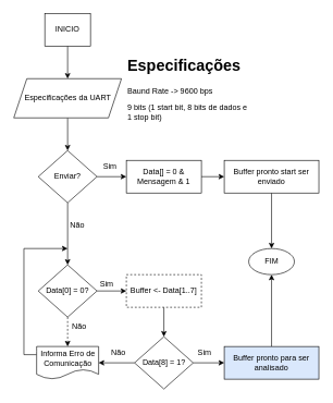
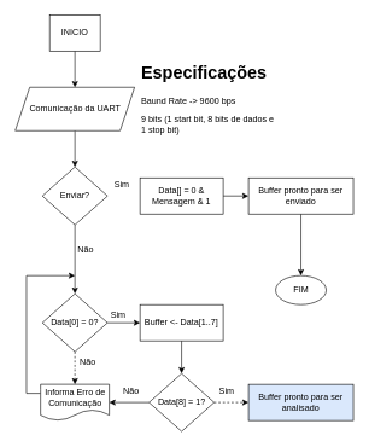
- <mxCell id="5" value="Especificações da UART" style="shape=parallelogram;perimeter=parallelogramPerimeter;whiteSpace=wrap;html=1;fixedSize=1;" vertex="1" parent="1"><mxGeometry x="20.5" y="120" width="165" height="60" as="geometry" /></mxCell>
+ <mxCell id="5" value="Comunicação da UART" style="shape=parallelogram;perimeter=parallelogramPerimeter;whiteSpace=wrap;html=1;fixedSize=1;" vertex="1" parent="1"><mxGeometry x="20.5" y="120" width="165" height="60" as="geometry" /></mxCell>
- <mxCell id="25" style="edgeStyle=orthogonalEdgeStyle;rounded=0;orthogonalLoop=1;jettySize=auto;html=1;exitX=1;exitY=0.5;exitDx=0;exitDy=0;entryX=0;entryY=0.5;entryDx=0;entryDy=0;" edge="1" parent="1" source="26" target="29"><mxGeometry relative="1" as="geometry" /></mxCell>
- <mxCell id="32" value="Buffer pronto start ser enviado" style="rounded=0;whiteSpace=wrap;html=1;" vertex="1" parent="1"><mxGeometry x="343" y="245" width="145" height="50" as="geometry" /></mxCell>
+ <mxCell id="32" value="Buffer pronto para ser enviado" style="rounded=0;whiteSpace=wrap;html=1;" vertex="1" parent="1"><mxGeometry x="343" y="245" width="145" height="50" as="geometry" /></mxCell>
- <mxCell id="11" value="Buffer &amp;lt;- Data[1..7]" style="rounded=0;whiteSpace=wrap;html=1;dashed=1;" vertex="1" parent="1"><mxGeometry x="193" y="420" width="115" height="50" as="geometry" /></mxCell>
+ <mxCell id="11" value="Buffer &amp;lt;- Data[1..7]" style="rounded=0;whiteSpace=wrap;html=1;" vertex="1" parent="1"><mxGeometry x="193" y="420" width="115" height="50" as="geometry" /></mxCell>
- <mxCell id="16" style="edgeStyle=orthogonalEdgeStyle;rounded=0;orthogonalLoop=1;jettySize=auto;html=1;exitX=0.5;exitY=0;exitDx=0;exitDy=0;entryX=0.5;entryY=1;entryDx=0;entryDy=0;" edge="1" parent="1" source="17" target="19"><mxGeometry relative="1" as="geometry" /></mxCell>
- <mxCell id="12" style="edgeStyle=orthogonalEdgeStyle;rounded=0;orthogonalLoop=1;jettySize=auto;html=1;exitX=1;exitY=0.5;exitDx=0;exitDy=0;entryX=0;entryY=0.5;entryDx=0;entryDy=0;" edge="1" parent="1" source="14" target="17"><mxGeometry relative="1" as="geometry" /></mxCell>
+ <mxCell id="12" style="edgeStyle=orthogonalEdgeStyle;rounded=0;orthogonalLoop=1;jettySize=auto;html=1;exitX=1;exitY=0.5;exitDx=0;exitDy=0;entryX=0;entryY=0.5;entryDx=0;entryDy=0;dashed=1;" edge="1" parent="1" source="14" target="17"><mxGeometry relative="1" as="geometry" /></mxCell>
